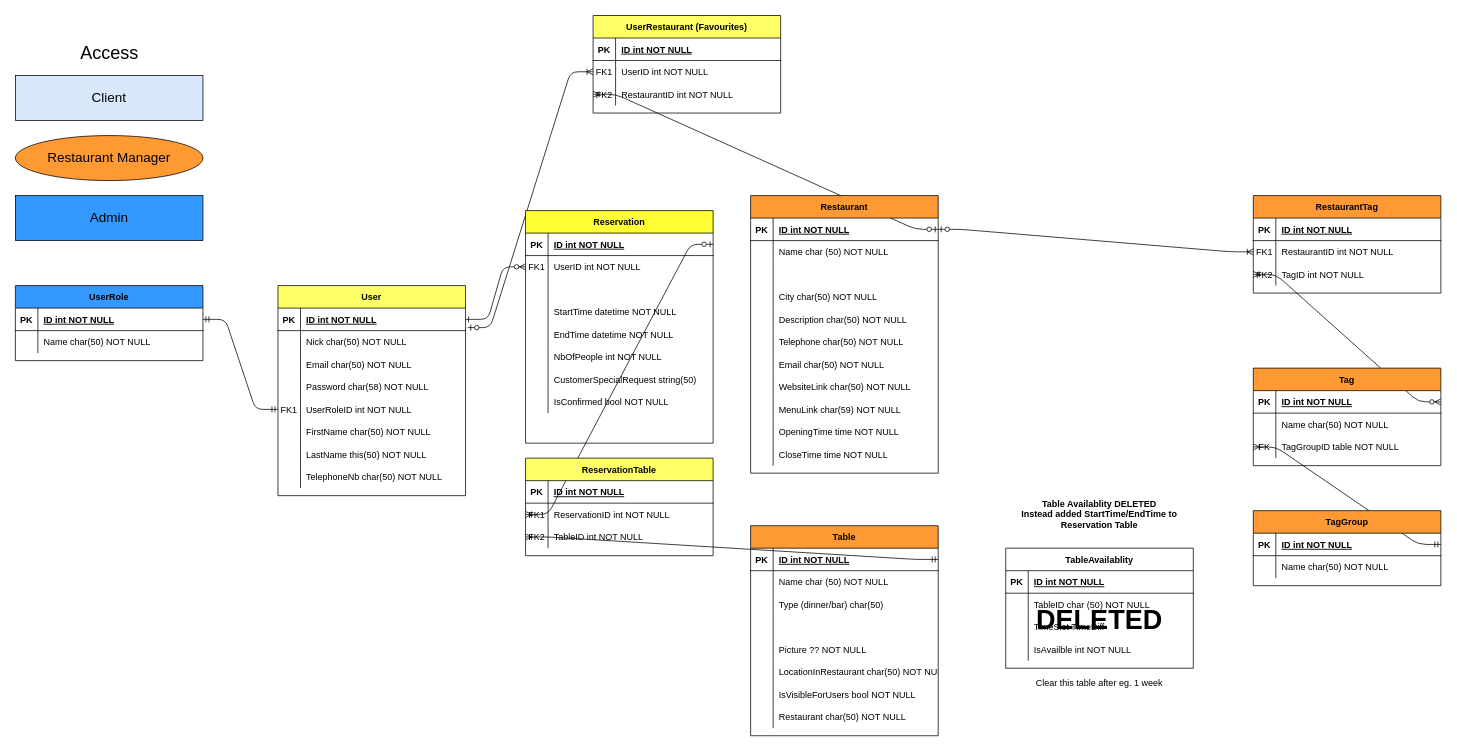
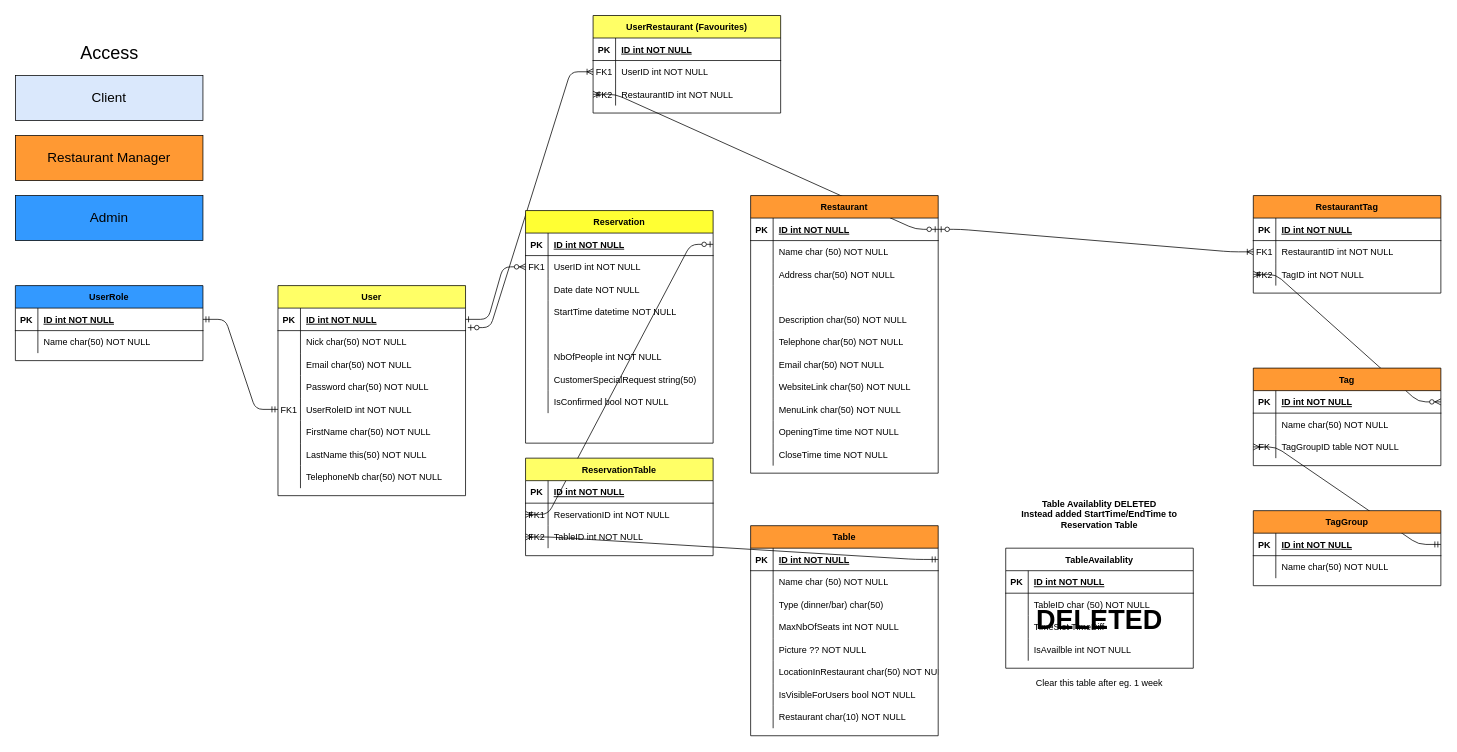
- <mxCell id="167" value="&lt;font style=&quot;font-size: 18px&quot;&gt;Restaurant Manager&lt;/font&gt;" style="ellipse;whiteSpace=wrap;html=1;fillColor=#FF9933;" parent="1" vertex="1"><mxGeometry x="20" y="180" width="250" height="60" as="geometry" /></mxCell>
+ <mxCell id="167" value="&lt;font style=&quot;font-size: 18px&quot;&gt;Restaurant Manager&lt;/font&gt;" style="rounded=0;whiteSpace=wrap;html=1;fillColor=#FF9933;" parent="1" vertex="1"><mxGeometry x="20" y="180" width="250" height="60" as="geometry" /></mxCell>
+ <mxCell id="48" value="Address char(50) NOT NULL" style="shape=partialRectangle;overflow=hidden;connectable=0;fillColor=none;top=0;left=0;bottom=0;right=0;align=left;spacingLeft=6;" parent="46" vertex="1"><mxGeometry x="30" width="220" height="30" as="geometry" /></mxCell>
+ <mxCell id="148" value="Date date NOT NULL" style="shape=partialRectangle;overflow=hidden;connectable=0;fillColor=none;top=0;left=0;bottom=0;right=0;align=left;spacingLeft=6;" parent="146" vertex="1"><mxGeometry x="30" width="220" height="30" as="geometry" /></mxCell>
- <mxCell id="51" value="City char(50) NOT NULL" style="shape=partialRectangle;overflow=hidden;connectable=0;fillColor=none;top=0;left=0;bottom=0;right=0;align=left;spacingLeft=6;" parent="49" vertex="1"><mxGeometry x="30" width="220" height="30" as="geometry" /></mxCell>
- <mxCell id="154" value="EndTime datetime NOT NULL" style="shape=partialRectangle;overflow=hidden;connectable=0;fillColor=none;top=0;left=0;bottom=0;right=0;align=left;spacingLeft=6;" vertex="1" parent="152"><mxGeometry x="30" width="220" height="30" as="geometry" /></mxCell>
- <mxCell id="23" value="Password char(58) NOT NULL" style="shape=partialRectangle;overflow=hidden;connectable=0;fillColor=none;top=0;left=0;bottom=0;right=0;align=left;spacingLeft=6;" parent="21" vertex="1"><mxGeometry x="30" width="220" height="30" as="geometry" /></mxCell>
+ <mxCell id="23" value="Password char(50) NOT NULL" style="shape=partialRectangle;overflow=hidden;connectable=0;fillColor=none;top=0;left=0;bottom=0;right=0;align=left;spacingLeft=6;" parent="21" vertex="1"><mxGeometry x="30" width="220" height="30" as="geometry" /></mxCell>
- <mxCell id="66" value="MenuLink char(59) NOT NULL" style="shape=partialRectangle;overflow=hidden;connectable=0;fillColor=none;top=0;left=0;bottom=0;right=0;align=left;spacingLeft=6;" parent="64" vertex="1"><mxGeometry x="30" width="220" height="30" as="geometry" /></mxCell>
+ <mxCell id="66" value="MenuLink char(50) NOT NULL" style="shape=partialRectangle;overflow=hidden;connectable=0;fillColor=none;top=0;left=0;bottom=0;right=0;align=left;spacingLeft=6;" parent="64" vertex="1"><mxGeometry x="30" width="220" height="30" as="geometry" /></mxCell>
+ <mxCell id="98" value="MaxNbOfSeats int NOT NULL" style="shape=partialRectangle;overflow=hidden;connectable=0;fillColor=none;top=0;left=0;bottom=0;right=0;align=left;spacingLeft=6;" parent="96" vertex="1"><mxGeometry x="30" width="220" height="30" as="geometry" /></mxCell>
- <mxCell id="110" value="Restaurant char(50) NOT NULL" style="shape=partialRectangle;overflow=hidden;connectable=0;fillColor=none;top=0;left=0;bottom=0;right=0;align=left;spacingLeft=6;" parent="108" vertex="1"><mxGeometry x="30" width="220" height="30" as="geometry" /></mxCell>
+ <mxCell id="110" value="Restaurant char(10) NOT NULL" style="shape=partialRectangle;overflow=hidden;connectable=0;fillColor=none;top=0;left=0;bottom=0;right=0;align=left;spacingLeft=6;" parent="108" vertex="1"><mxGeometry x="30" width="220" height="30" as="geometry" /></mxCell>
